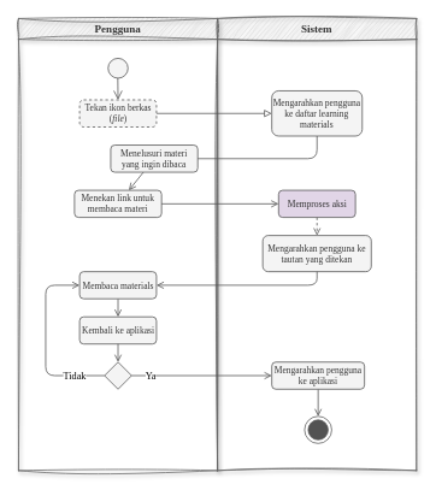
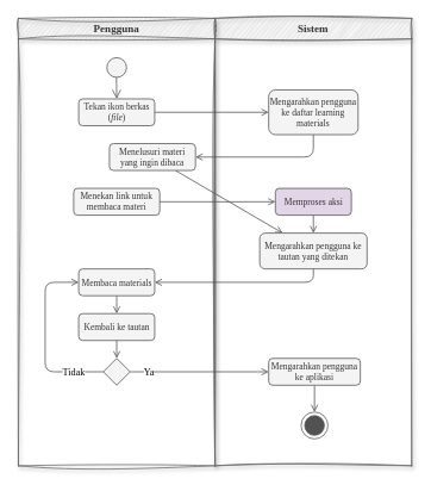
- <mxCell id="5" value="Tekan ikon berkas (&lt;i&gt;file&lt;/i&gt;)" style="rounded=1;whiteSpace=wrap;html=1;fillColor=#f4f4f4;strokeColor=#525252;fontFamily=Ubuntu;fontSource=https%3A%2F%2Ffonts.googleapis.com%2Fcss%3Ffamily%3DUbuntu;fontSize=10;fontColor=#333333;dashed=1;" vertex="1" parent="2"><mxGeometry x="67.5" y="90" width="85" height="30" as="geometry" /></mxCell>
+ <mxCell id="5" value="Tekan ikon berkas (&lt;i&gt;file&lt;/i&gt;)" style="rounded=1;whiteSpace=wrap;html=1;fillColor=#f4f4f4;strokeColor=#525252;fontFamily=Ubuntu;fontSource=https%3A%2F%2Ffonts.googleapis.com%2Fcss%3Ffamily%3DUbuntu;fontSize=10;fontColor=#333333;" vertex="1" parent="2"><mxGeometry x="67.5" y="90" width="85" height="30" as="geometry" /></mxCell>
- <mxCell id="20" style="rounded=0;orthogonalLoop=1;jettySize=auto;html=1;entryX=0;entryY=0.5;entryDx=0;entryDy=0;strokeColor=#525252;endArrow=block;endFill=0;" edge="1" parent="1" source="5" target="13"><mxGeometry relative="1" as="geometry" /></mxCell>
+ <mxCell id="20" style="rounded=0;orthogonalLoop=1;jettySize=auto;html=1;entryX=0;entryY=0.5;entryDx=0;entryDy=0;strokeColor=#525252;endArrow=open;endFill=0;" edge="1" parent="1" source="5" target="13"><mxGeometry relative="1" as="geometry" /></mxCell>
- <mxCell id="21" style="edgeStyle=orthogonalEdgeStyle;rounded=1;orthogonalLoop=1;jettySize=auto;html=1;entryX=1;entryY=0.5;entryDx=0;entryDy=0;exitX=0.5;exitY=1;exitDx=0;exitDy=0;strokeColor=#525252;endArrow=none;endFill=0;" edge="1" parent="1" source="13" target="7"><mxGeometry relative="1" as="geometry" /></mxCell>
+ <mxCell id="21" style="edgeStyle=orthogonalEdgeStyle;rounded=1;orthogonalLoop=1;jettySize=auto;html=1;entryX=1;entryY=0.5;entryDx=0;entryDy=0;exitX=0.5;exitY=1;exitDx=0;exitDy=0;strokeColor=#525252;endArrow=open;endFill=0;" edge="1" parent="1" source="13" target="7"><mxGeometry relative="1" as="geometry" /></mxCell>
- <mxCell id="6" value="" style="rounded=0;orthogonalLoop=1;jettySize=auto;html=1;strokeColor=#525252;endArrow=open;endFill=0;" edge="1" parent="2" source="7" target="8"><mxGeometry relative="1" as="geometry" /></mxCell>
+ <mxCell id="6" value="" style="rounded=0;orthogonalLoop=1;jettySize=auto;html=1;strokeColor=#525252;endArrow=open;endFill=0;" edge="1" parent="2" source="7" target="16"><mxGeometry relative="1" as="geometry" /></mxCell>
- <mxCell id="14" value="" style="rounded=0;orthogonalLoop=1;jettySize=auto;html=1;strokeColor=#525252;endArrow=open;endFill=0;dashed=1;" edge="1" parent="12" source="15" target="16"><mxGeometry relative="1" as="geometry" /></mxCell>
+ <mxCell id="14" value="" style="rounded=0;orthogonalLoop=1;jettySize=auto;html=1;strokeColor=#525252;endArrow=open;endFill=0;" edge="1" parent="12" source="15" target="16"><mxGeometry relative="1" as="geometry" /></mxCell>
- <mxCell id="11" value="Kembali ke aplikasi" style="rounded=1;whiteSpace=wrap;html=1;fillColor=#f4f4f4;strokeColor=#525252;fontFamily=Ubuntu;fontSource=https%3A%2F%2Ffonts.googleapis.com%2Fcss%3Ffamily%3DUbuntu;fontSize=10;fontColor=#333333;" vertex="1" parent="2"><mxGeometry x="67.5" y="330" width="85" height="30" as="geometry" /></mxCell>
+ <mxCell id="11" value="Kembali ke tautan" style="rounded=1;whiteSpace=wrap;html=1;fillColor=#f4f4f4;strokeColor=#525252;fontFamily=Ubuntu;fontSource=https%3A%2F%2Ffonts.googleapis.com%2Fcss%3Ffamily%3DUbuntu;fontSize=10;fontColor=#333333;" vertex="1" parent="2"><mxGeometry x="67.5" y="330" width="85" height="30" as="geometry" /></mxCell>
